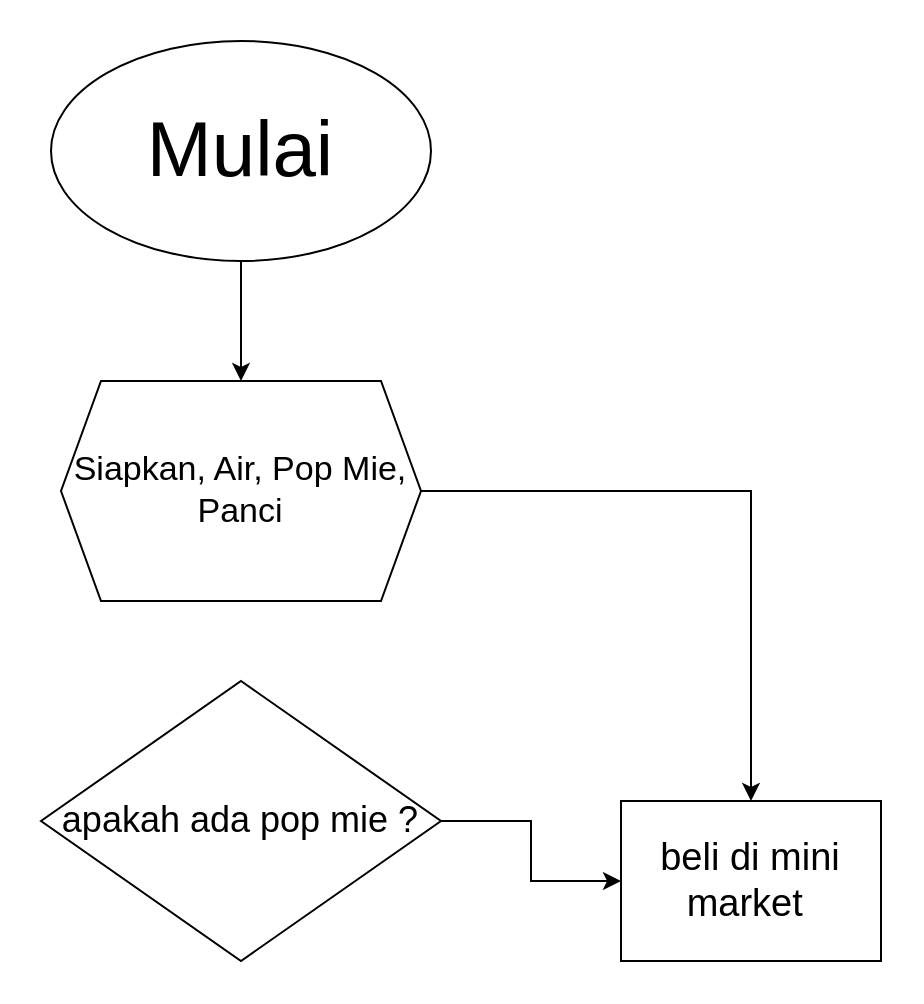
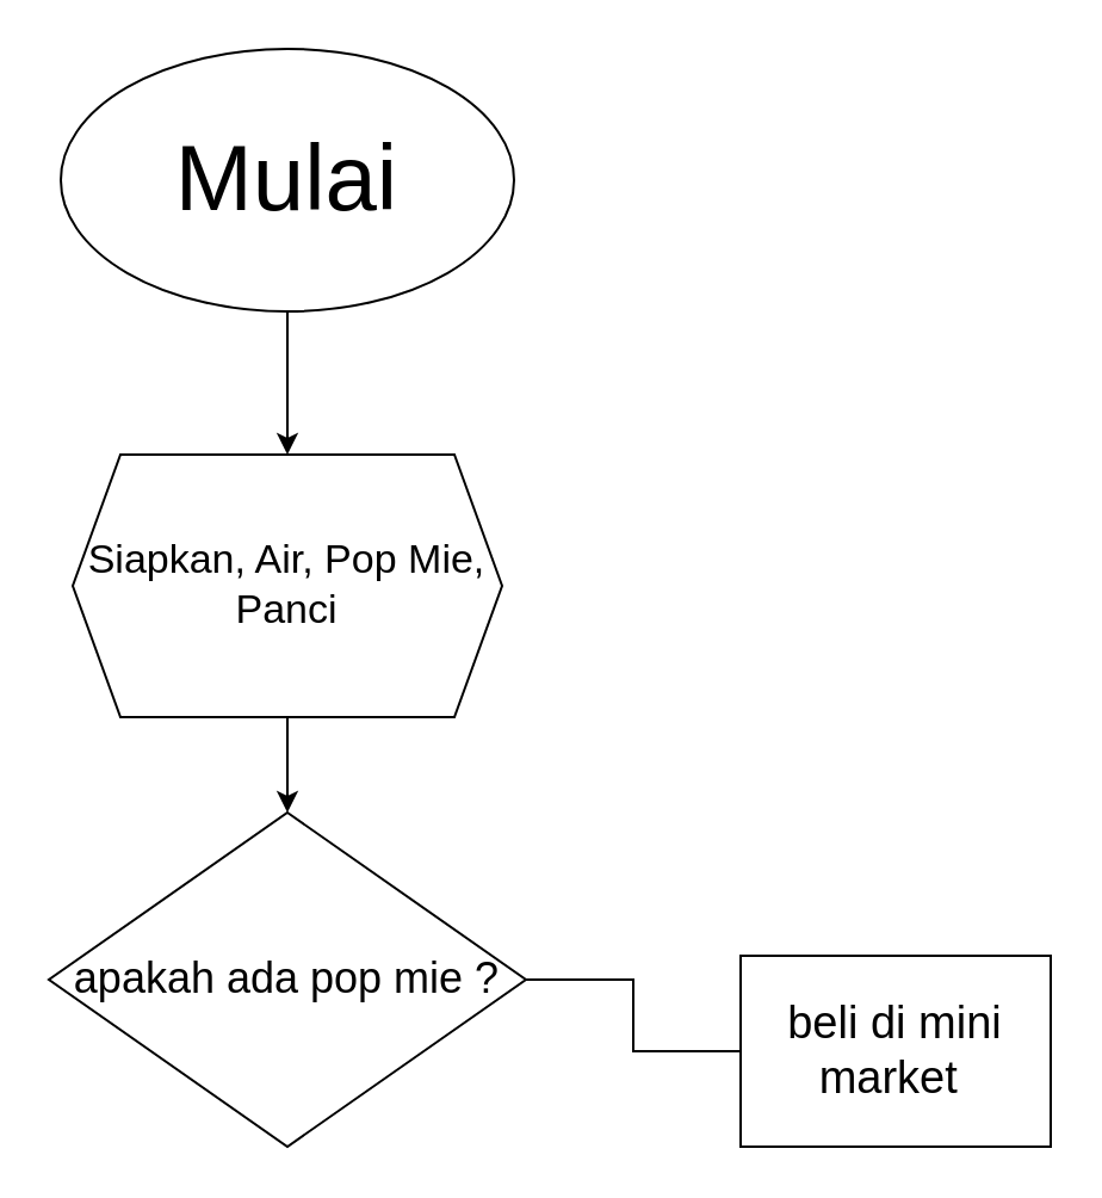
- <mxCell id="6" style="edgeStyle=orthogonalEdgeStyle;rounded=0;orthogonalLoop=1;jettySize=auto;html=1;" edge="1" parent="1" source="7" target="8"><mxGeometry relative="1" as="geometry" /></mxCell>
+ <mxCell id="6" style="edgeStyle=orthogonalEdgeStyle;rounded=0;orthogonalLoop=1;jettySize=auto;html=1;entryX=0.5;entryY=0;entryDx=0;entryDy=0;" edge="1" parent="1" source="7" target="9"><mxGeometry relative="1" as="geometry" /></mxCell>
- <mxCell id="5" style="edgeStyle=orthogonalEdgeStyle;rounded=0;orthogonalLoop=1;jettySize=auto;html=1;entryX=0;entryY=0.5;entryDx=0;entryDy=0;" edge="1" parent="1" source="9" target="8"><mxGeometry relative="1" as="geometry" /></mxCell>
+ <mxCell id="5" style="edgeStyle=orthogonalEdgeStyle;rounded=0;orthogonalLoop=1;jettySize=auto;html=1;entryX=0;entryY=0.5;entryDx=0;entryDy=0;endArrow=none;" edge="1" parent="1" source="9" target="8"><mxGeometry relative="1" as="geometry" /></mxCell>
